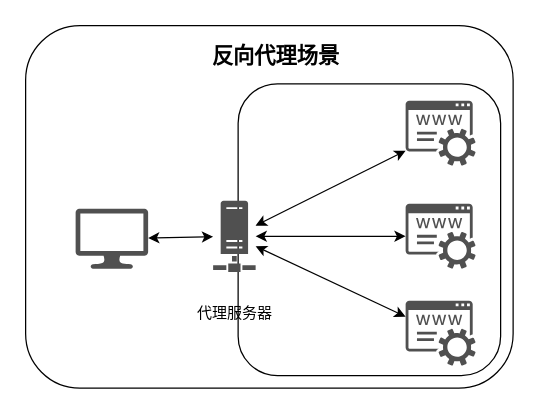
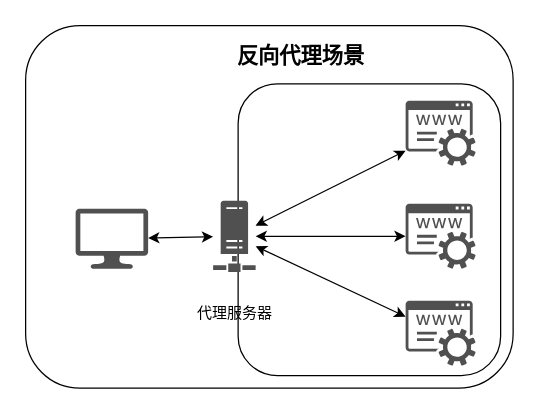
- <mxCell id="14" value="反向代理场景" style="text;html=1;align=center;verticalAlign=middle;resizable=0;points=[];autosize=1;strokeColor=none;fillColor=none;fontStyle=1;fontSize=17;" parent="1" vertex="1"><mxGeometry x="160" y="30" width="120" height="30" as="geometry" /></mxCell>
+ <mxCell id="14" value="反向代理场景" style="text;html=1;align=center;verticalAlign=middle;resizable=0;points=[];autosize=1;strokeColor=none;fillColor=none;fontStyle=1;fontSize=17;" parent="1" vertex="1"><mxGeometry x="180" y="30" width="120" height="30" as="geometry" /></mxCell>
